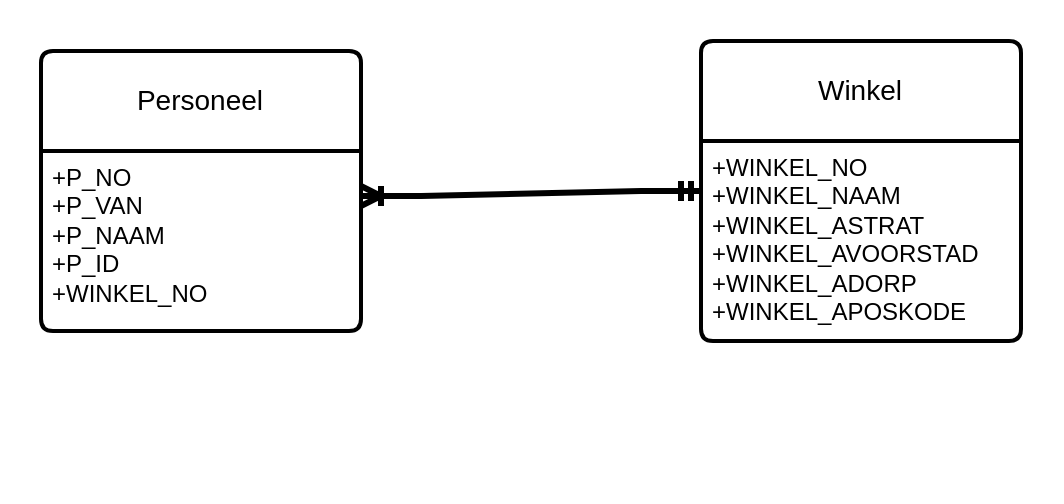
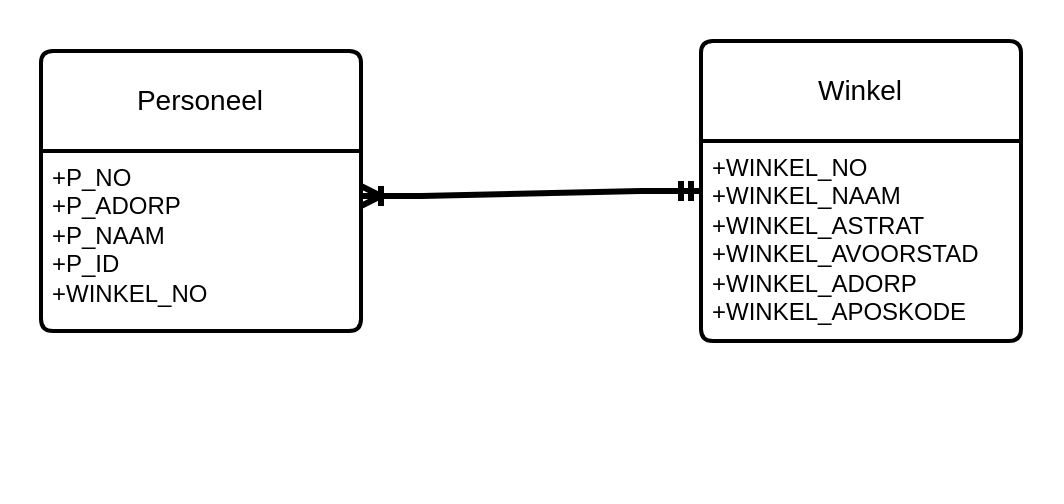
- <mxCell id="3" value="+P_NO&lt;br&gt;+P_VAN&lt;br&gt;+P_NAAM&lt;div&gt;+P_ID&lt;/div&gt;&lt;div&gt;+WINKEL_NO&lt;/div&gt;" style="align=left;strokeColor=none;fillColor=none;spacingLeft=4;fontSize=12;verticalAlign=top;resizable=0;rotatable=0;part=1;html=1;" vertex="1" parent="2"><mxGeometry y="50" width="160" height="90" as="geometry" /></mxCell>
+ <mxCell id="3" value="+P_NO&lt;br&gt;+P_ADORP&lt;br&gt;+P_NAAM&lt;div&gt;+P_ID&lt;/div&gt;&lt;div&gt;+WINKEL_NO&lt;/div&gt;" style="align=left;strokeColor=none;fillColor=none;spacingLeft=4;fontSize=12;verticalAlign=top;resizable=0;rotatable=0;part=1;html=1;" vertex="1" parent="2"><mxGeometry y="50" width="160" height="90" as="geometry" /></mxCell>
